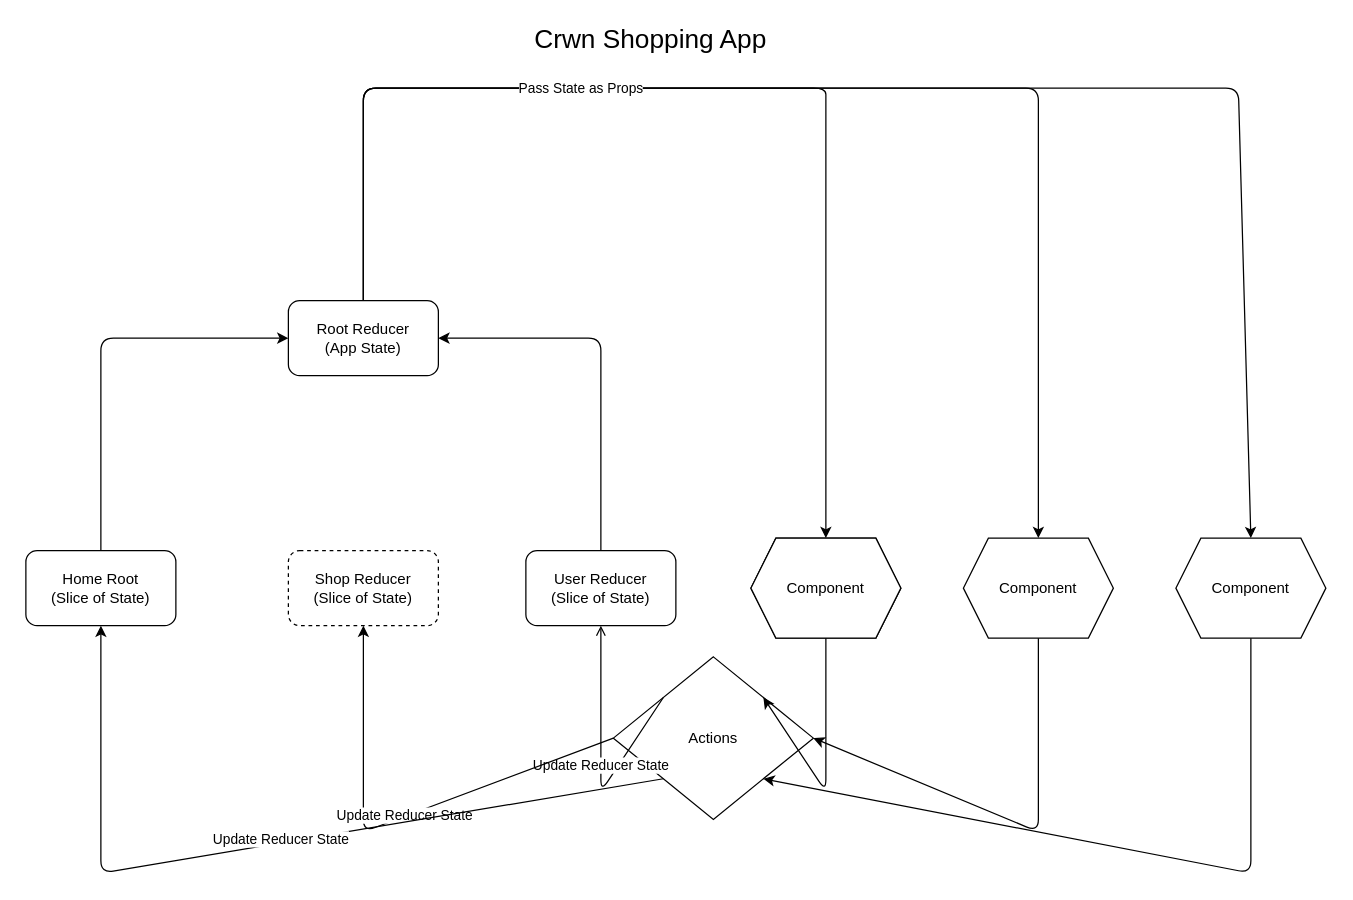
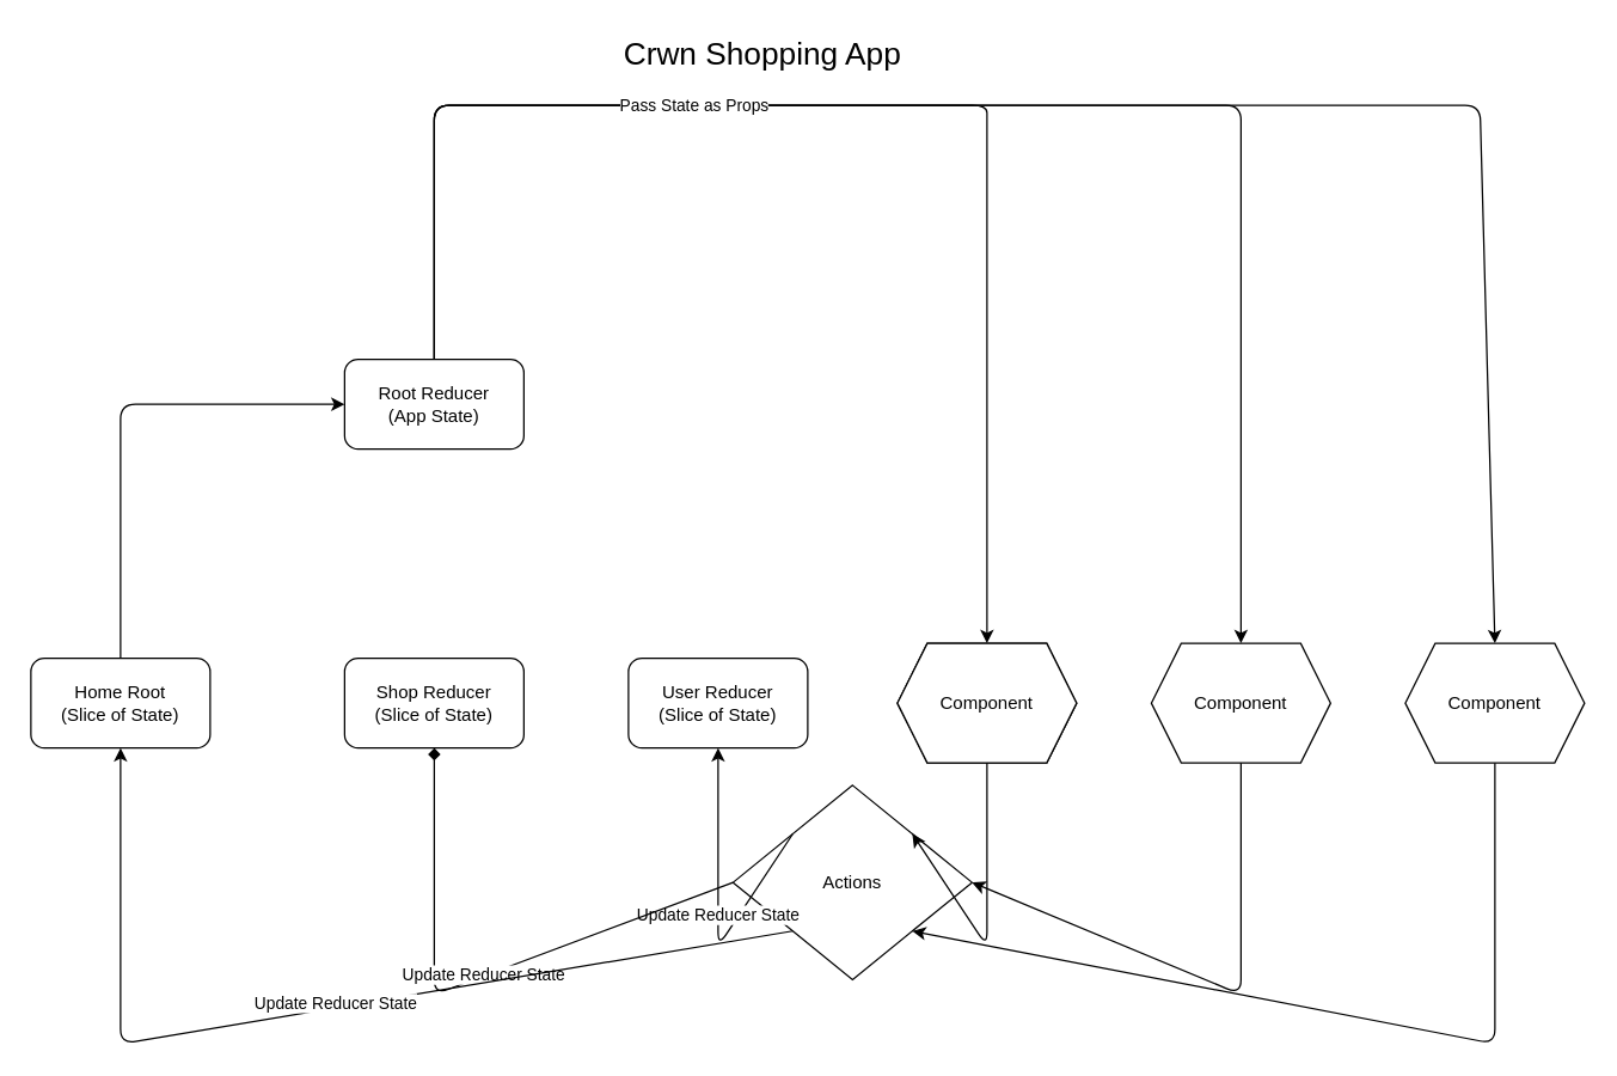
- <mxCell id="25" value="&lt;font style=&quot;font-size: 21px&quot;&gt;Crwn Shopping App&lt;/font&gt;" style="text;html=1;strokeColor=none;fillColor=none;align=center;verticalAlign=middle;whiteSpace=wrap;rounded=0;" vertex="1" parent="1"><mxGeometry x="230" y="20" width="580" height="20" as="geometry" /></mxCell>
+ <mxCell id="25" value="&lt;font style=&quot;font-size: 21px&quot;&gt;Crwn Shopping App&lt;/font&gt;" style="text;html=1;strokeColor=none;fillColor=none;align=center;verticalAlign=middle;whiteSpace=wrap;rounded=0;" vertex="1" parent="1"><mxGeometry x="220" y="25" width="580" height="20" as="geometry" /></mxCell>
- <mxCell id="19" value="" style="endArrow=classic;html=1;exitX=0.5;exitY=0;exitDx=0;exitDy=0;entryX=1;entryY=0.5;entryDx=0;entryDy=0;" edge="1" parent="1" source="5" target="2"><mxGeometry width="50" height="50" relative="1" as="geometry"><mxPoint x="490" y="420" as="sourcePoint" /><mxPoint x="540" y="370" as="targetPoint" /><Array as="points"><mxPoint x="480" y="270" /></Array></mxGeometry></mxCell>
- <mxCell id="4" value="Shop Reducer&lt;br&gt;(Slice of State)" style="rounded=1;whiteSpace=wrap;html=1;dashed=1;" vertex="1" parent="1"><mxGeometry x="230" y="440" width="120" height="60" as="geometry" /></mxCell>
+ <mxCell id="4" value="Shop Reducer&lt;br&gt;(Slice of State)" style="rounded=1;whiteSpace=wrap;html=1;" vertex="1" parent="1"><mxGeometry x="230" y="440" width="120" height="60" as="geometry" /></mxCell>
- <mxCell id="20" value="Update Reducer State" style="endArrow=open;html=1;exitX=0;exitY=0;exitDx=0;exitDy=0;entryX=0.5;entryY=1;entryDx=0;entryDy=0;" edge="1" parent="1" source="10" target="5"><mxGeometry width="50" height="50" relative="1" as="geometry"><mxPoint x="490" y="420" as="sourcePoint" /><mxPoint x="540" y="370" as="targetPoint" /><Array as="points"><mxPoint x="480" y="633" /></Array></mxGeometry></mxCell>
+ <mxCell id="20" value="Update Reducer State" style="endArrow=classic;html=1;exitX=0;exitY=0;exitDx=0;exitDy=0;entryX=0.5;entryY=1;entryDx=0;entryDy=0;" edge="1" parent="1" source="10" target="5"><mxGeometry width="50" height="50" relative="1" as="geometry"><mxPoint x="490" y="420" as="sourcePoint" /><mxPoint x="540" y="370" as="targetPoint" /><Array as="points"><mxPoint x="480" y="633" /></Array></mxGeometry></mxCell>
- <mxCell id="21" value="" style="endArrow=classic;html=1;exitX=0;exitY=0.5;exitDx=0;exitDy=0;entryX=0.5;entryY=1;entryDx=0;entryDy=0;" edge="1" parent="1" source="10" target="4"><mxGeometry width="50" height="50" relative="1" as="geometry"><mxPoint x="490" y="420" as="sourcePoint" /><mxPoint x="540" y="370" as="targetPoint" /><Array as="points"><mxPoint x="290" y="665" /></Array></mxGeometry></mxCell>
+ <mxCell id="21" value="" style="endArrow=diamond;html=1;exitX=0;exitY=0.5;exitDx=0;exitDy=0;entryX=0.5;entryY=1;entryDx=0;entryDy=0;" edge="1" parent="1" source="10" target="4"><mxGeometry width="50" height="50" relative="1" as="geometry"><mxPoint x="490" y="420" as="sourcePoint" /><mxPoint x="540" y="370" as="targetPoint" /><Array as="points"><mxPoint x="290" y="665" /></Array></mxGeometry></mxCell>
